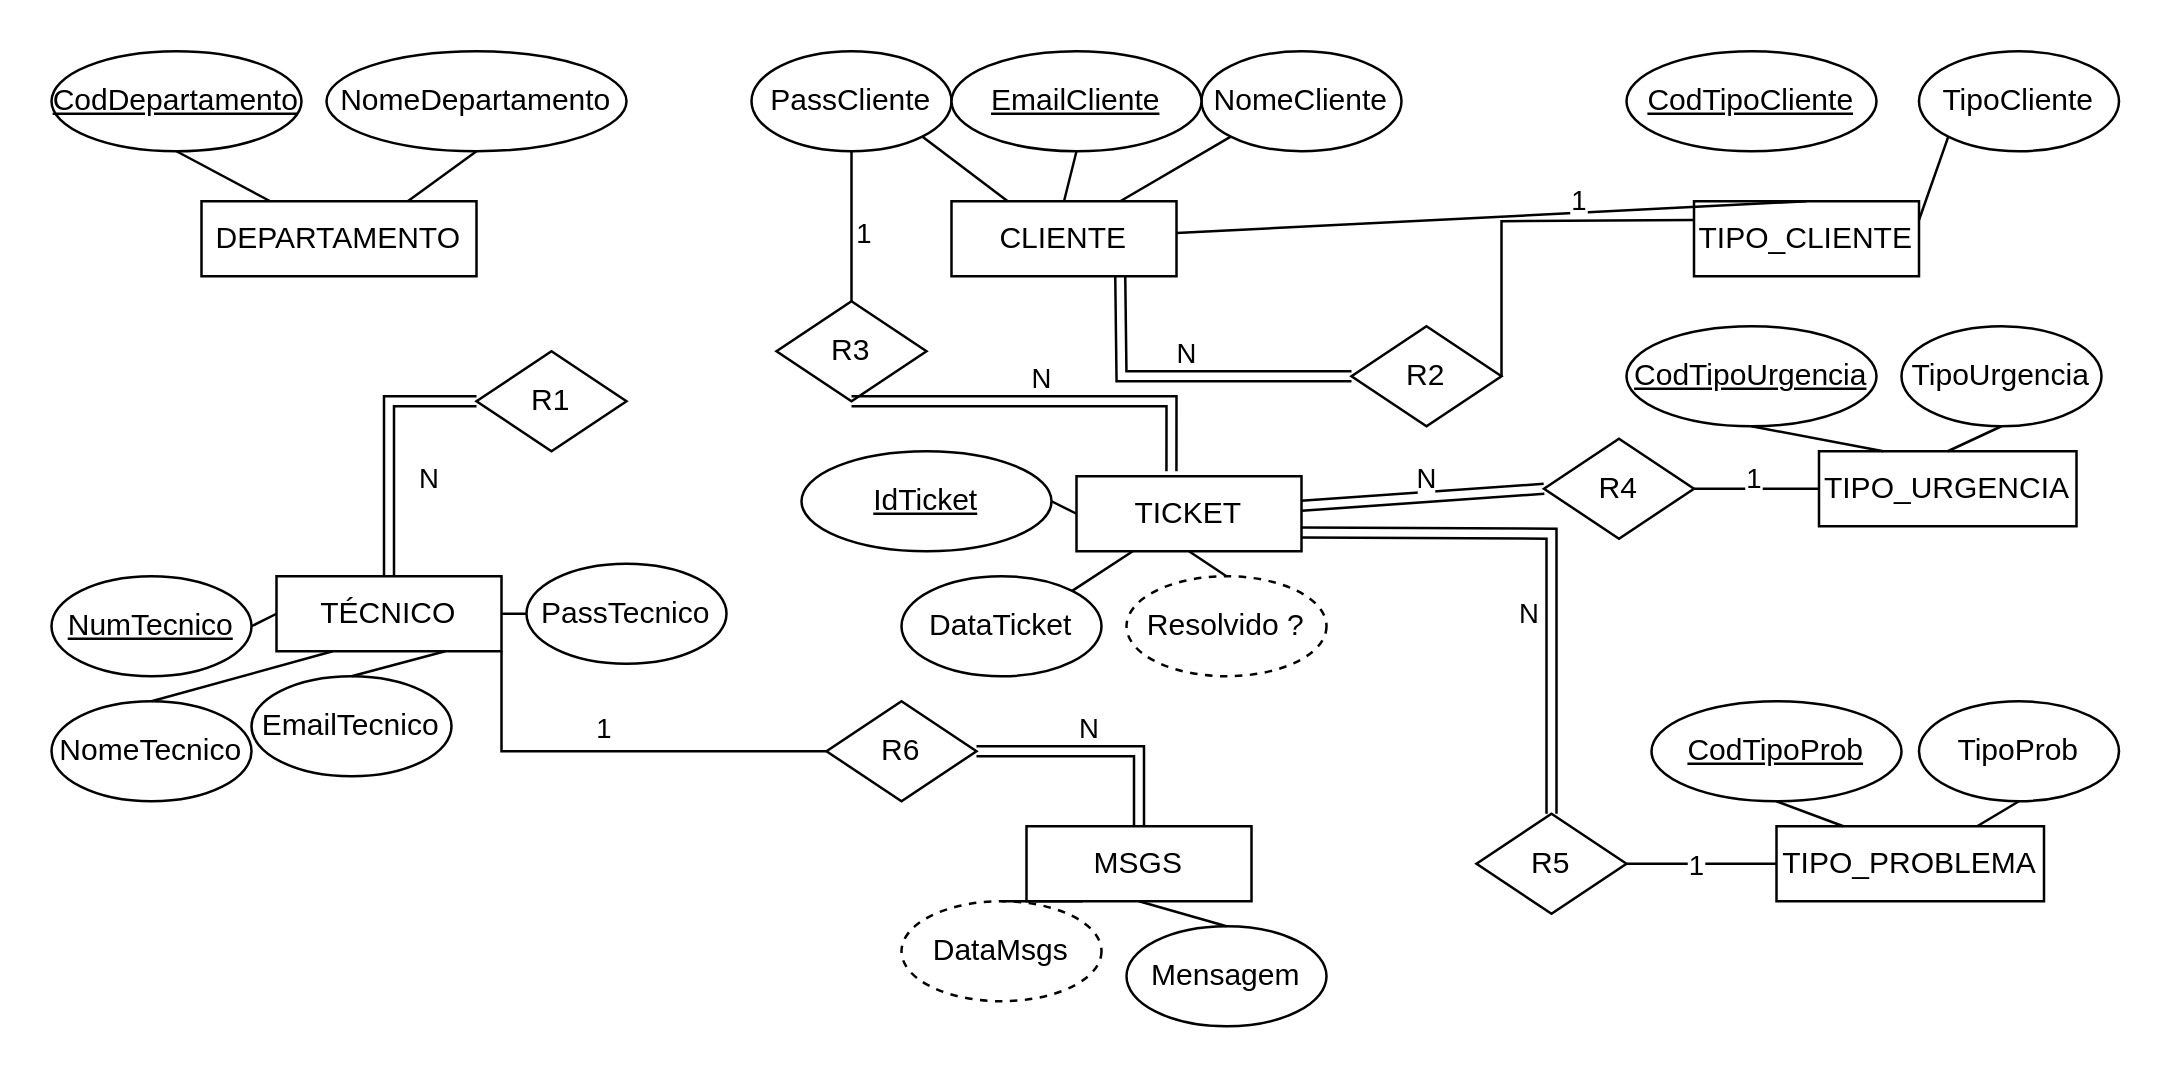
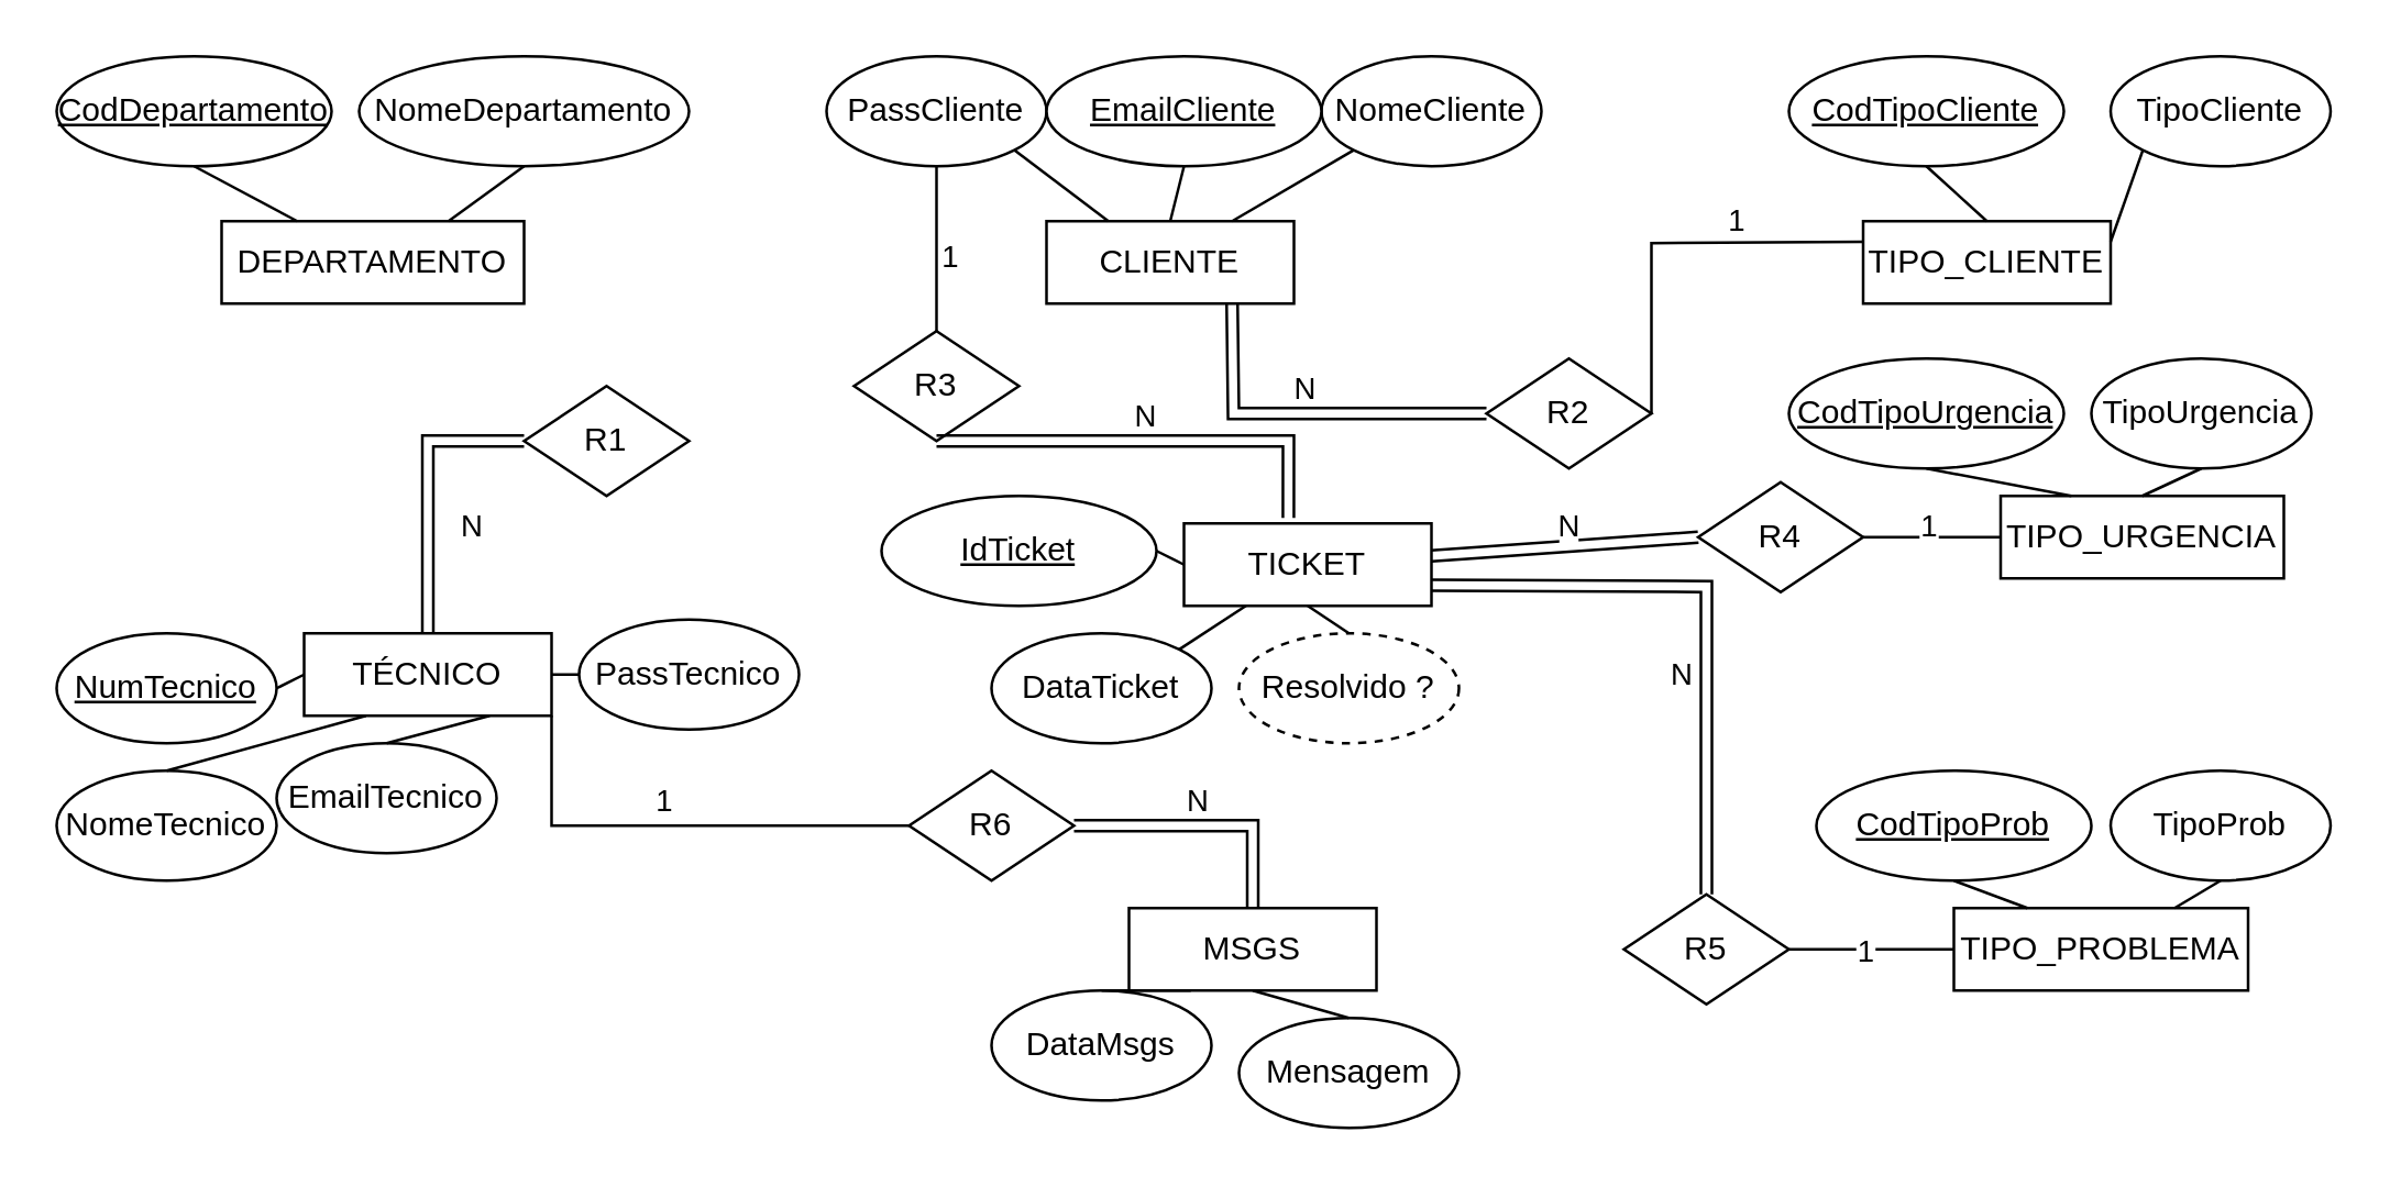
- <mxCell id="5" value="" style="endArrow=none;html=1;rounded=0;exitX=0.5;exitY=0;exitDx=0;exitDy=0;" edge="1" parent="1" source="2" target="6"><mxGeometry width="50" height="50" relative="1" as="geometry"><mxPoint x="410" y="200" as="sourcePoint" /><mxPoint x="715" y="60" as="targetPoint" /></mxGeometry></mxCell>
+ <mxCell id="5" value="" style="endArrow=none;html=1;rounded=0;entryX=0.5;entryY=1;entryDx=0;entryDy=0;exitX=0.5;exitY=0;exitDx=0;exitDy=0;" edge="1" parent="1" source="2" target="24"><mxGeometry width="50" height="50" relative="1" as="geometry"><mxPoint x="410" y="200" as="sourcePoint" /><mxPoint x="715" y="60" as="targetPoint" /></mxGeometry></mxCell>
- <mxCell id="52" value="DataMsgs" style="ellipse;whiteSpace=wrap;html=1;dashed=1;" vertex="1" parent="1"><mxGeometry x="360" y="360" width="80" height="40" as="geometry" /></mxCell>
+ <mxCell id="52" value="DataMsgs" style="ellipse;whiteSpace=wrap;html=1;" vertex="1" parent="1"><mxGeometry x="360" y="360" width="80" height="40" as="geometry" /></mxCell>
